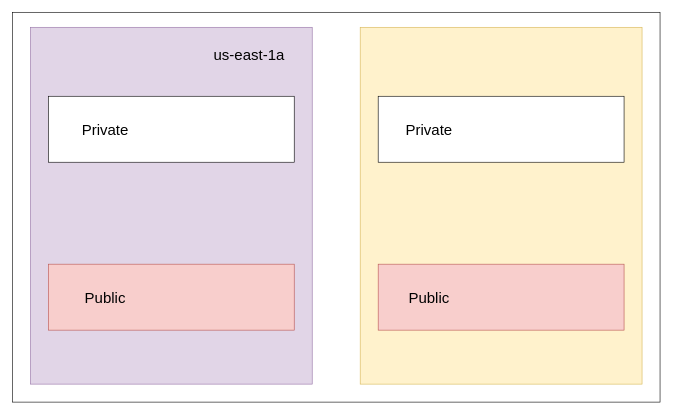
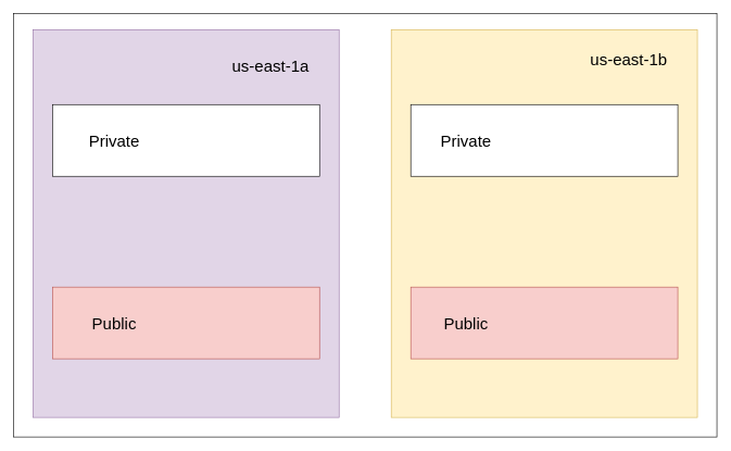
- <mxCell id="9" value="&lt;font style=&quot;font-size: 25px;&quot;&gt;us-east-1a&lt;/font&gt;" style="text;html=1;align=center;verticalAlign=middle;whiteSpace=wrap;rounded=0;" vertex="1" parent="1"><mxGeometry x="340" y="60" width="150" height="60" as="geometry" /></mxCell>
+ <mxCell id="9" value="&lt;font style=&quot;font-size: 25px;&quot;&gt;us-east-1a&lt;/font&gt;" style="text;html=1;align=center;verticalAlign=middle;whiteSpace=wrap;rounded=0;" vertex="1" parent="1"><mxGeometry x="340" y="70" width="150" height="60" as="geometry" /></mxCell>
+ <mxCell id="10" value="&lt;font style=&quot;font-size: 25px;&quot;&gt;us-east-1b&lt;/font&gt;" style="text;html=1;align=center;verticalAlign=middle;whiteSpace=wrap;rounded=0;" vertex="1" parent="1"><mxGeometry x="890" y="60" width="150" height="60" as="geometry" /></mxCell>
